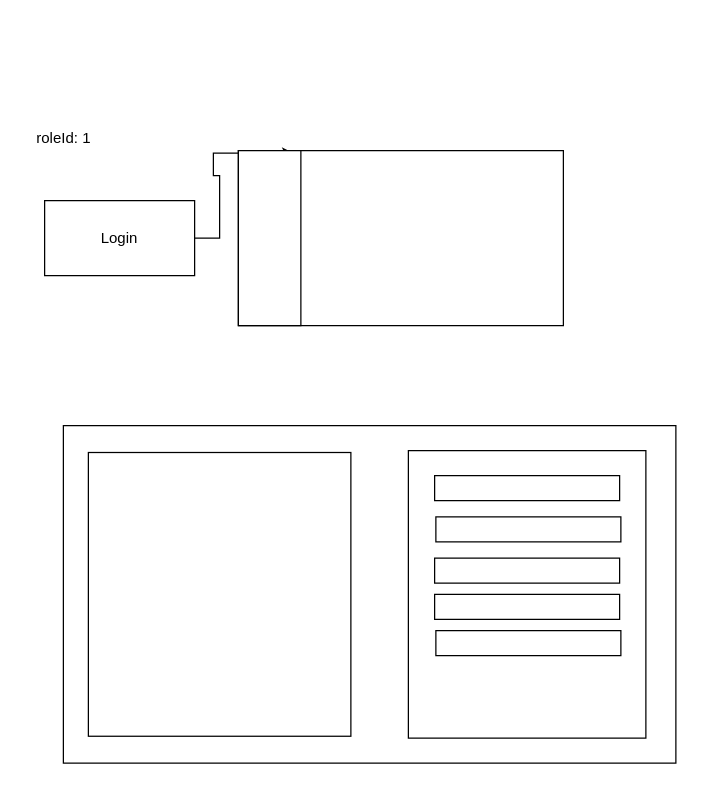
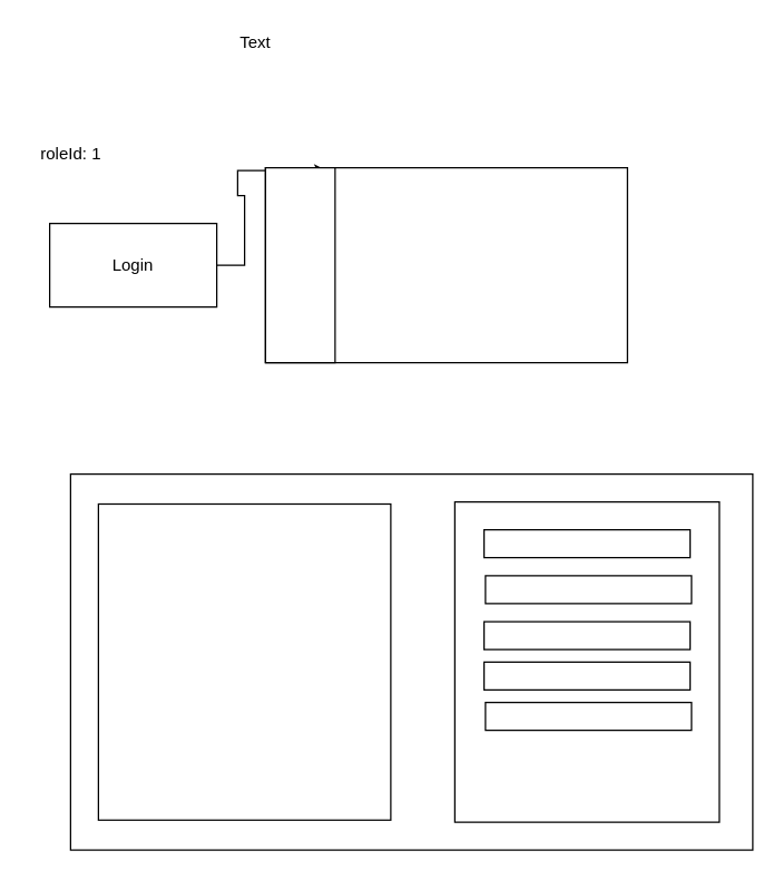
+ <mxCell id="7" value="Text" style="text;html=1;resizable=0;points=[];autosize=1;align=left;verticalAlign=top;spacingTop=-4;" vertex="1" parent="1"><mxGeometry x="170" y="20" width="40" height="20" as="geometry" /></mxCell>
